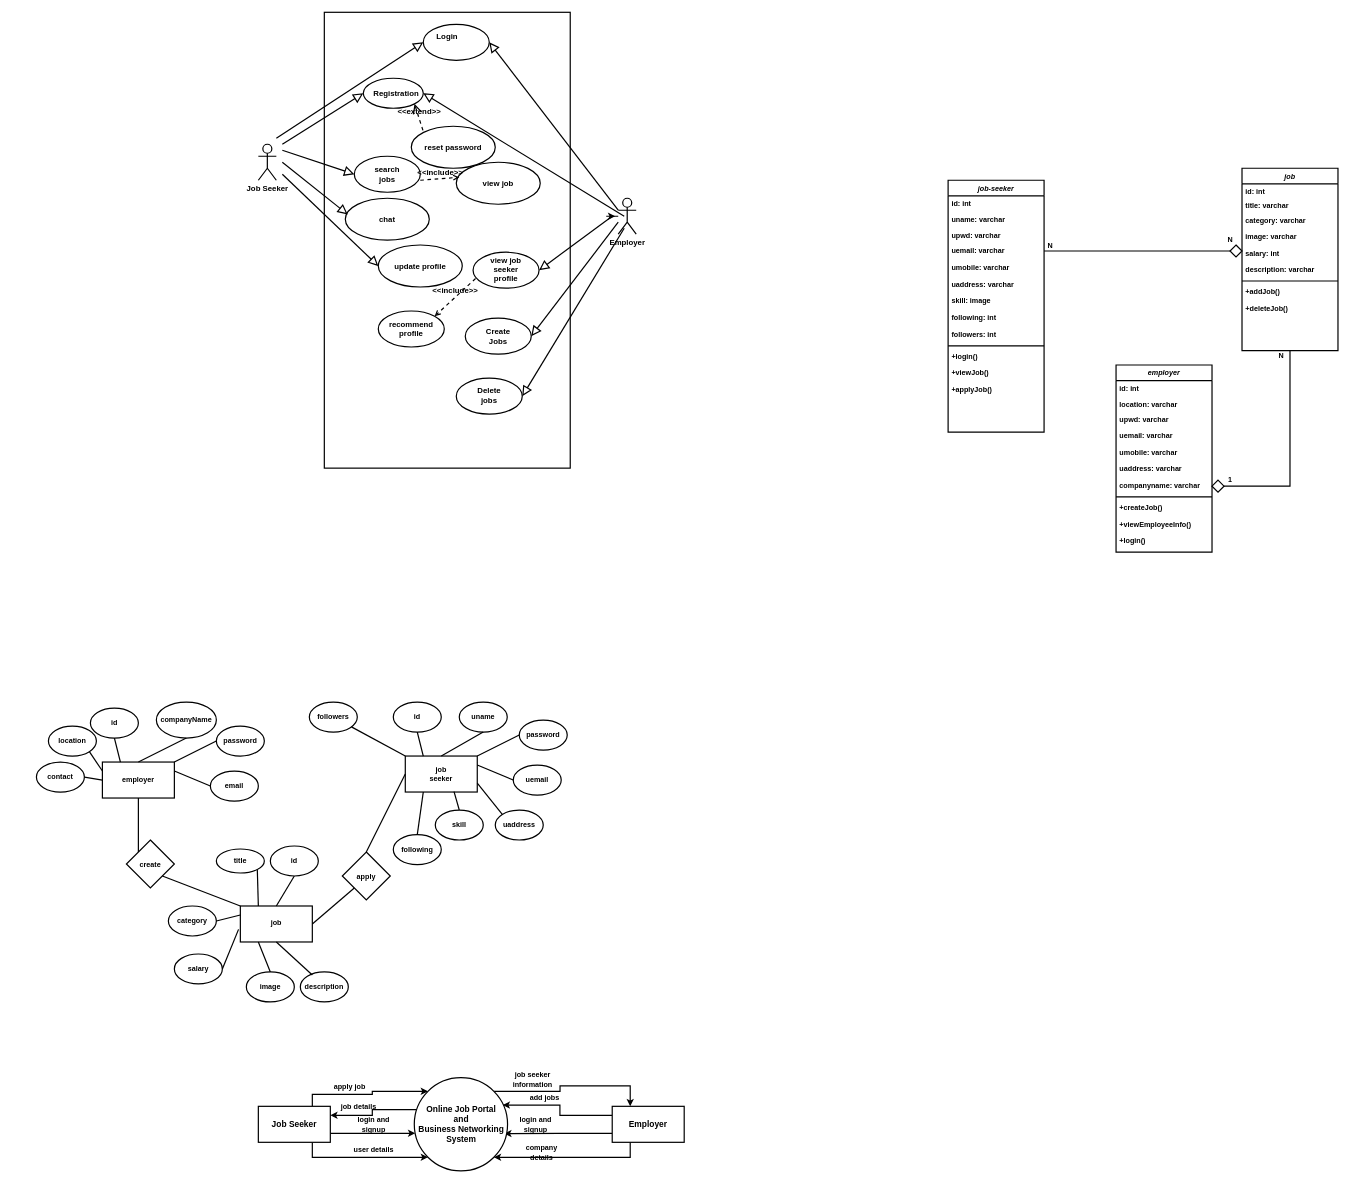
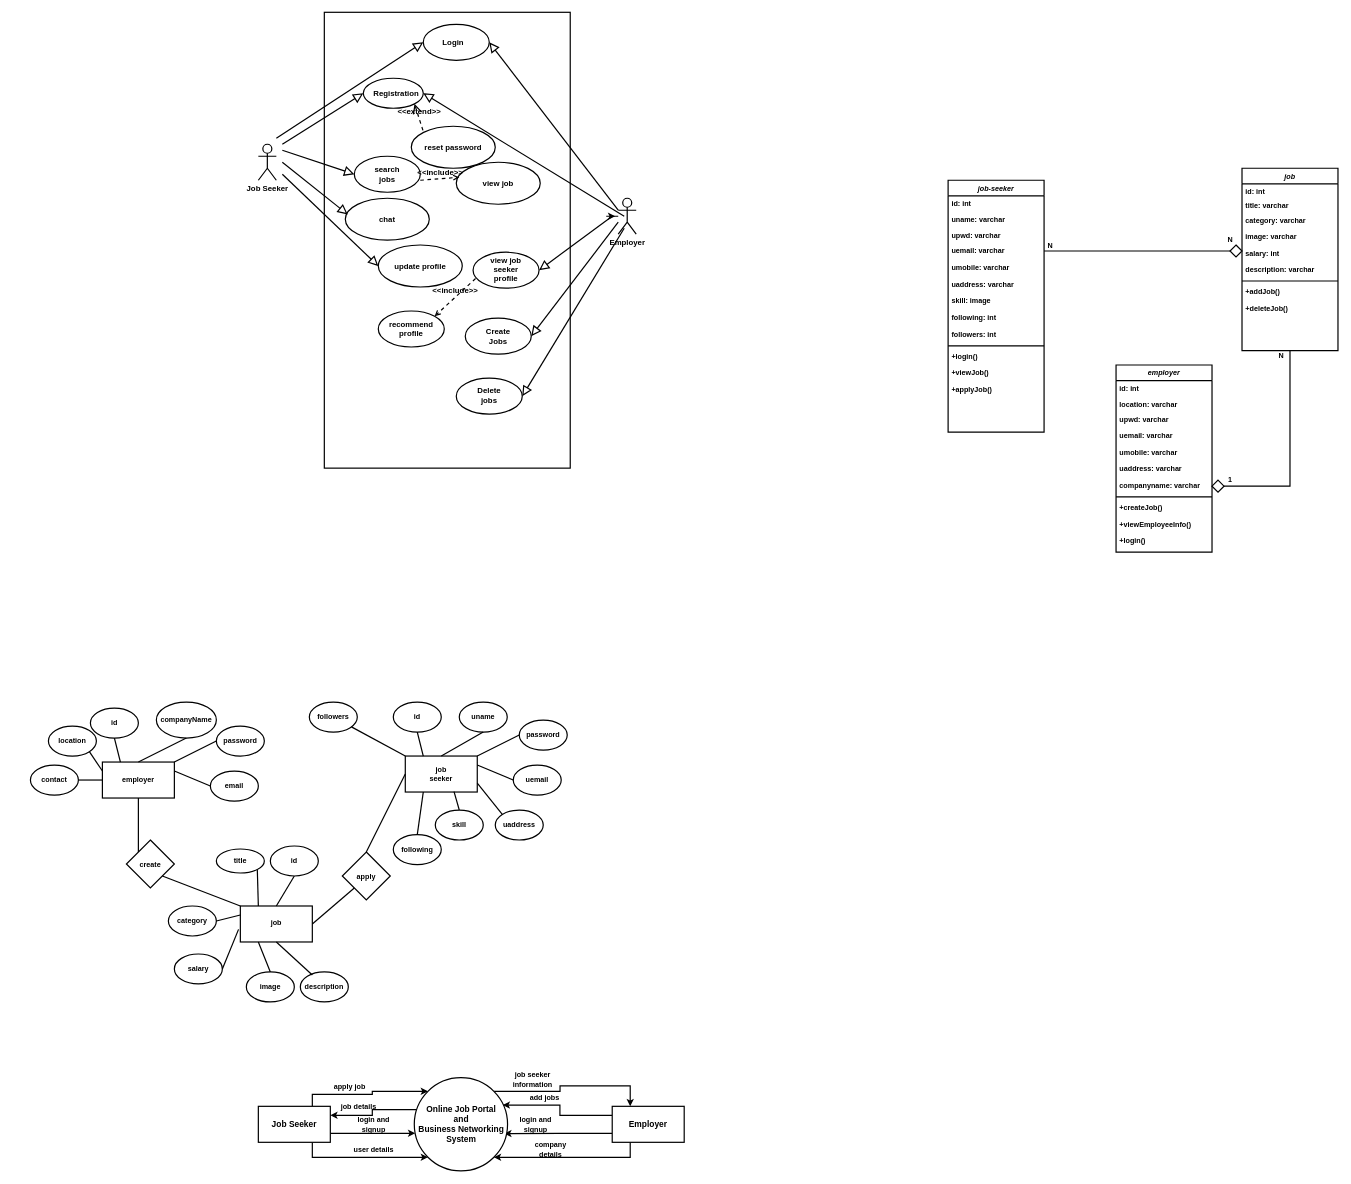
- <mxCell id="30" value="Login" style="text;html=1;strokeColor=none;fillColor=none;align=center;verticalAlign=middle;whiteSpace=wrap;rounded=0;strokeWidth=2;fontStyle=1;fontSize=13;" parent="1" vertex="1"><mxGeometry x="715" y="45" width="60" height="30" as="geometry" /></mxCell>
+ <mxCell id="30" value="Login" style="text;html=1;strokeColor=none;fillColor=none;align=center;verticalAlign=middle;whiteSpace=wrap;rounded=0;strokeWidth=2;fontStyle=1;fontSize=13;" parent="1" vertex="1"><mxGeometry x="725" y="55" width="60" height="30" as="geometry" /></mxCell>
- <mxCell id="121" value="contact" style="ellipse;whiteSpace=wrap;html=1;fontStyle=1;strokeWidth=2;" vertex="1" parent="1"><mxGeometry x="60" y="1270" width="80" height="50" as="geometry" /></mxCell>
+ <mxCell id="121" value="contact" style="ellipse;whiteSpace=wrap;html=1;fontStyle=1;strokeWidth=2;" vertex="1" parent="1"><mxGeometry x="50" y="1275" width="80" height="50" as="geometry" /></mxCell>
- <mxCell id="146" value="&lt;font style=&quot;font-size: 12px;&quot;&gt;company details&lt;/font&gt;" style="text;html=1;strokeColor=none;fillColor=none;align=center;verticalAlign=middle;whiteSpace=wrap;rounded=0;strokeWidth=2;fontSize=14;fontStyle=1" vertex="1" parent="1"><mxGeometry x="855" y="1905" width="95" height="30" as="geometry" /></mxCell>
+ <mxCell id="146" value="&lt;font style=&quot;font-size: 12px;&quot;&gt;company details&lt;/font&gt;" style="text;html=1;strokeColor=none;fillColor=none;align=center;verticalAlign=middle;whiteSpace=wrap;rounded=0;strokeWidth=2;fontSize=14;fontStyle=1" vertex="1" parent="1"><mxGeometry x="870" y="1900" width="95" height="30" as="geometry" /></mxCell>
